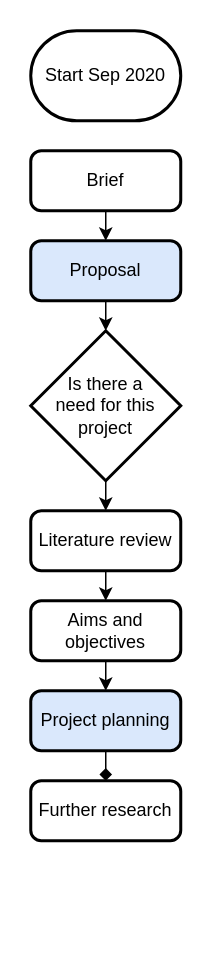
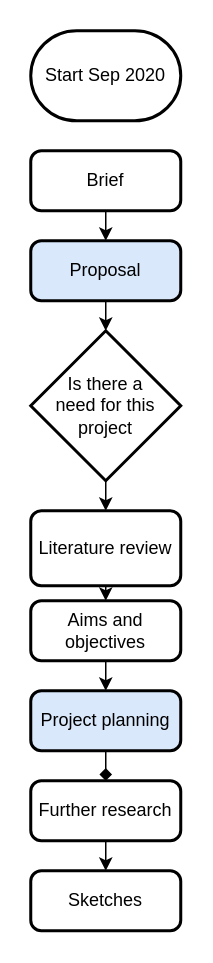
- <mxCell id="10" value="Literature review" style="rounded=1;whiteSpace=wrap;html=1;absoluteArcSize=1;arcSize=14;strokeWidth=2;" vertex="1" parent="1"><mxGeometry x="20" y="340" width="100" height="40" as="geometry" /></mxCell>
+ <mxCell id="10" value="Literature review" style="rounded=1;whiteSpace=wrap;html=1;absoluteArcSize=1;arcSize=14;strokeWidth=2;" vertex="1" parent="1"><mxGeometry x="20" y="340" width="100" height="50" as="geometry" /></mxCell>
+ <mxCell id="15" style="edgeStyle=orthogonalEdgeStyle;rounded=0;orthogonalLoop=1;jettySize=auto;html=1;exitX=0.5;exitY=1;exitDx=0;exitDy=0;entryX=0.5;entryY=0;entryDx=0;entryDy=0;" edge="1" parent="1" source="16" target="17"><mxGeometry relative="1" as="geometry" /></mxCell>
+ <mxCell id="17" value="Sketches" style="rounded=1;whiteSpace=wrap;html=1;absoluteArcSize=1;arcSize=14;strokeWidth=2;" vertex="1" parent="1"><mxGeometry x="20" y="580" width="100" height="40" as="geometry" /></mxCell>
